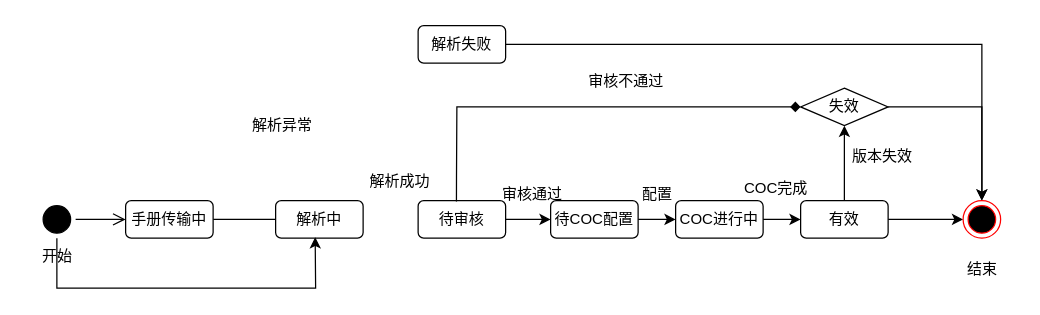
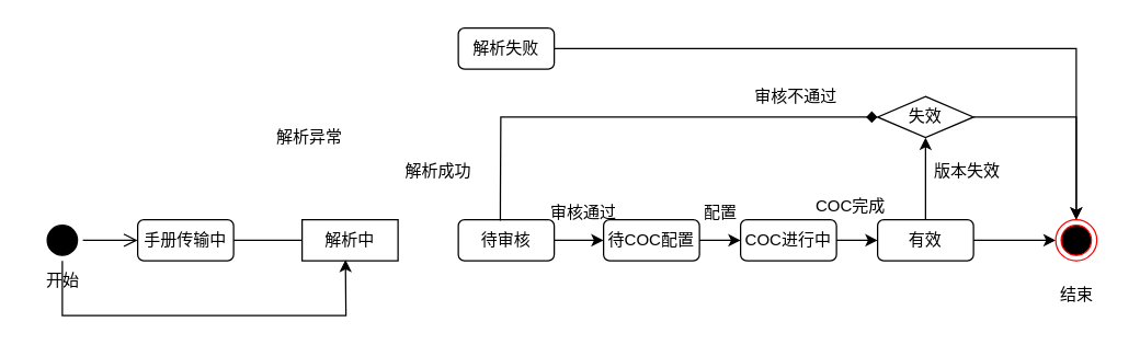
- <mxCell id="26" value="审核不通过" style="text;html=1;align=center;verticalAlign=middle;resizable=0;points=[];autosize=1;strokeColor=none;fillColor=none;" vertex="1" parent="1"><mxGeometry x="460" y="50" width="80" height="30" as="geometry" /></mxCell>
+ <mxCell id="26" value="审核不通过" style="text;html=1;align=center;verticalAlign=middle;resizable=0;points=[];autosize=1;strokeColor=none;fillColor=none;" vertex="1" parent="1"><mxGeometry x="540" y="55" width="80" height="30" as="geometry" /></mxCell>
- <mxCell id="23" value="解析成功" style="text;html=1;align=center;verticalAlign=middle;resizable=0;points=[];autosize=1;strokeColor=none;fillColor=none;" vertex="1" parent="1"><mxGeometry x="284" y="130" width="70" height="30" as="geometry" /></mxCell>
+ <mxCell id="23" value="解析成功" style="text;html=1;align=center;verticalAlign=middle;resizable=0;points=[];autosize=1;strokeColor=none;fillColor=none;" vertex="1" parent="1"><mxGeometry x="284" y="110" width="70" height="30" as="geometry" /></mxCell>
- <mxCell id="2" value="解析中" style="rounded=1;whiteSpace=wrap;html=1;" vertex="1" parent="1"><mxGeometry x="220" y="160" width="70" height="30" as="geometry" /></mxCell>
+ <mxCell id="2" value="解析中" style="whiteSpace=wrap;html=1;rounded=0;" vertex="1" parent="1"><mxGeometry x="220" y="160" width="70" height="30" as="geometry" /></mxCell>
